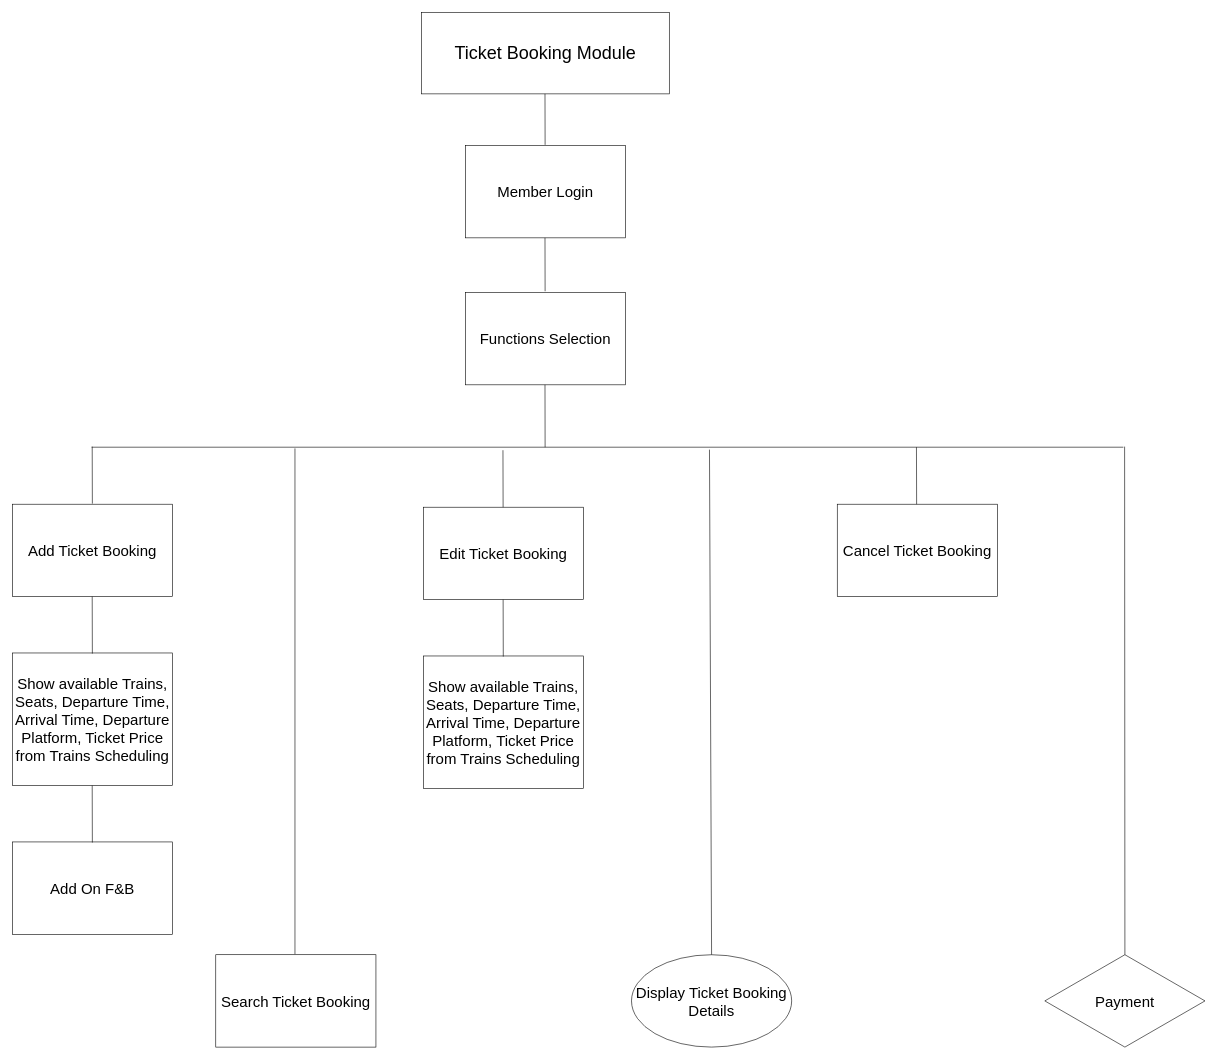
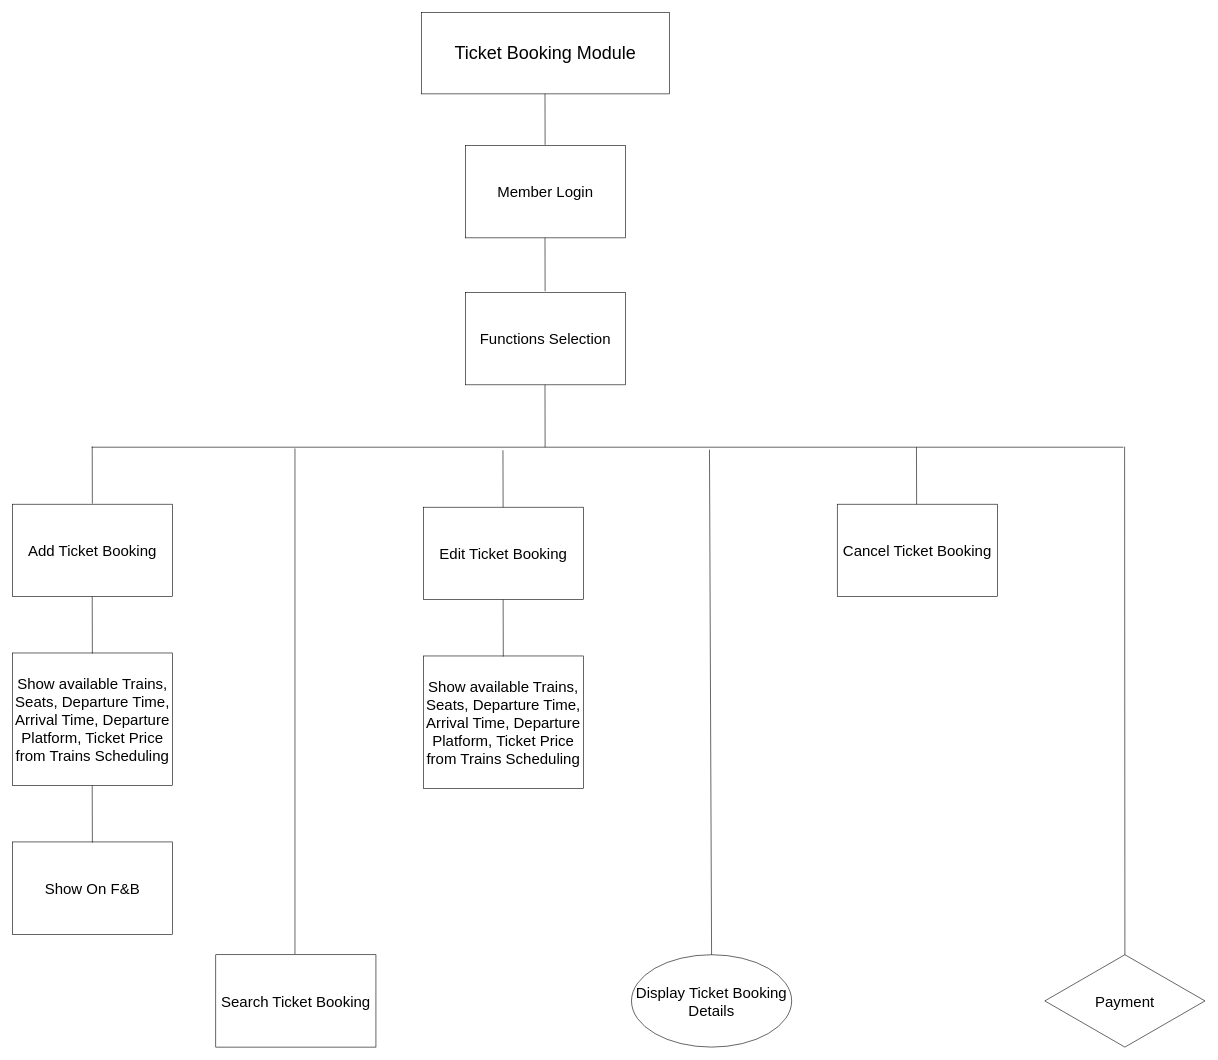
- <mxCell id="13" value="&lt;font style=&quot;font-size: 25px;&quot;&gt;Add On F&amp;amp;B&lt;/font&gt;" style="rounded=0;whiteSpace=wrap;html=1;fontSize=15;" vertex="1" parent="1"><mxGeometry x="20" y="1403" width="267" height="154" as="geometry" /></mxCell>
+ <mxCell id="13" value="&lt;font style=&quot;font-size: 25px;&quot;&gt;Show On F&amp;amp;B&lt;/font&gt;" style="rounded=0;whiteSpace=wrap;html=1;fontSize=15;" vertex="1" parent="1"><mxGeometry x="20" y="1403" width="267" height="154" as="geometry" /></mxCell>
